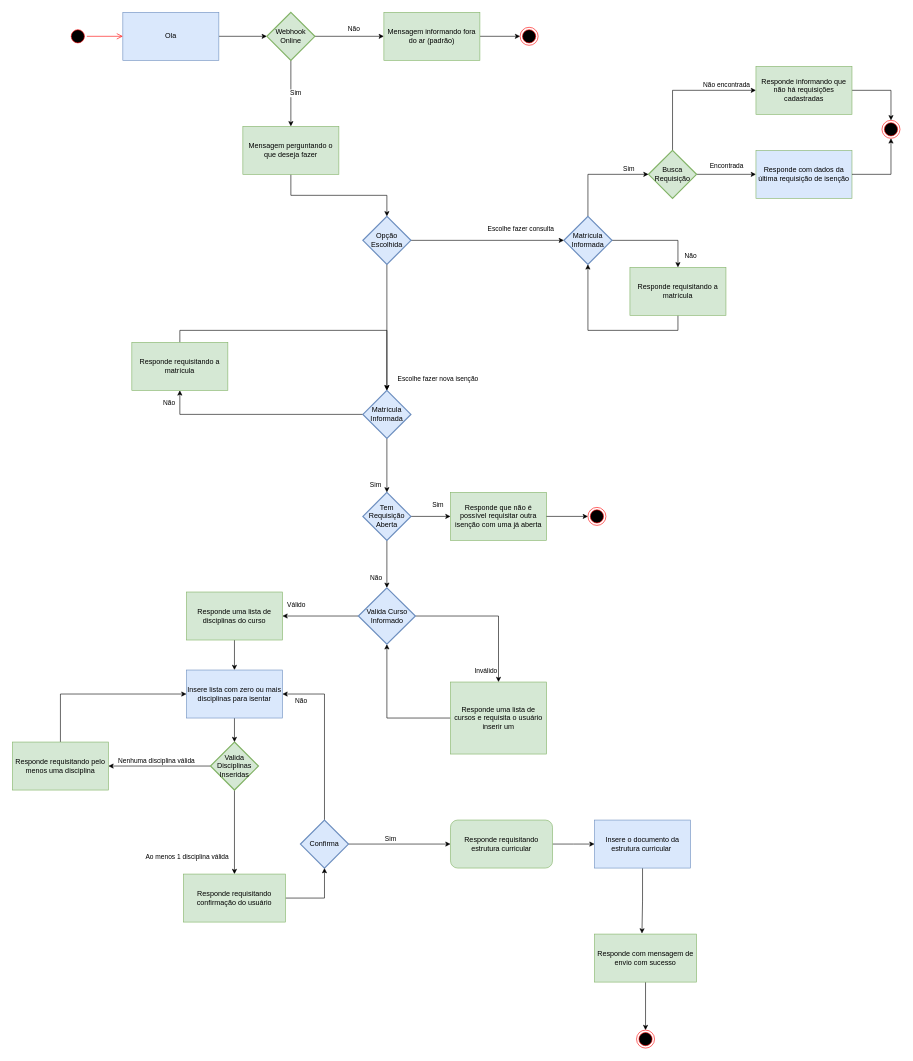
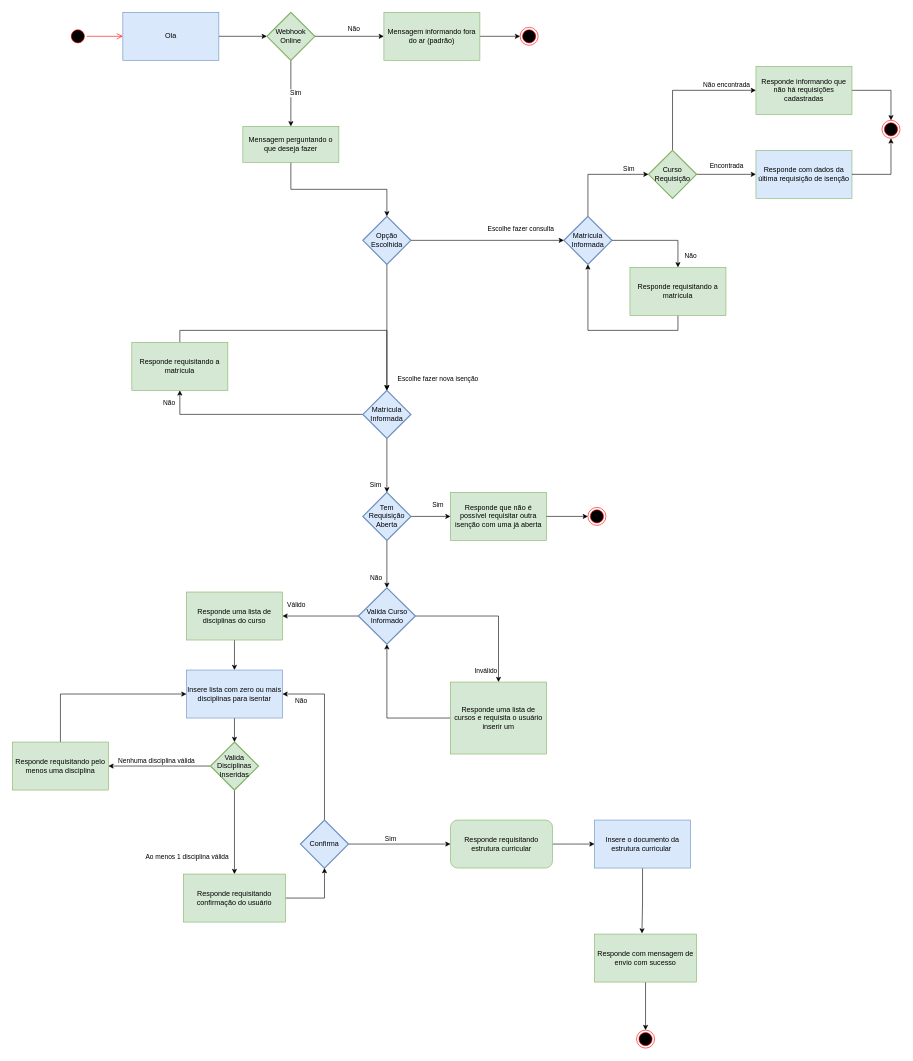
- <mxCell id="7" value="Mensagem perguntando o que deseja fazer" style="rounded=0;whiteSpace=wrap;html=1;fillColor=#d5e8d4;strokeColor=#82b366;" parent="1" vertex="1"><mxGeometry x="404" y="210" width="160" height="80" as="geometry" /></mxCell>
+ <mxCell id="7" value="Mensagem perguntando o que deseja fazer" style="rounded=0;whiteSpace=wrap;html=1;fillColor=#d5e8d4;strokeColor=#82b366;" parent="1" vertex="1"><mxGeometry x="404" y="210" width="160" height="60" as="geometry" /></mxCell>
- <mxCell id="55" value="Busca Requisição" style="strokeWidth=2;html=1;shape=mxgraph.flowchart.decision;whiteSpace=wrap;fillColor=#d5e8d4;strokeColor=#82b366;" parent="1" vertex="1"><mxGeometry x="1080" y="250" width="80" height="80" as="geometry" /></mxCell>
+ <mxCell id="55" value="Curso Requisição" style="strokeWidth=2;html=1;shape=mxgraph.flowchart.decision;whiteSpace=wrap;fillColor=#d5e8d4;strokeColor=#82b366;" parent="1" vertex="1"><mxGeometry x="1080" y="250" width="80" height="80" as="geometry" /></mxCell>
